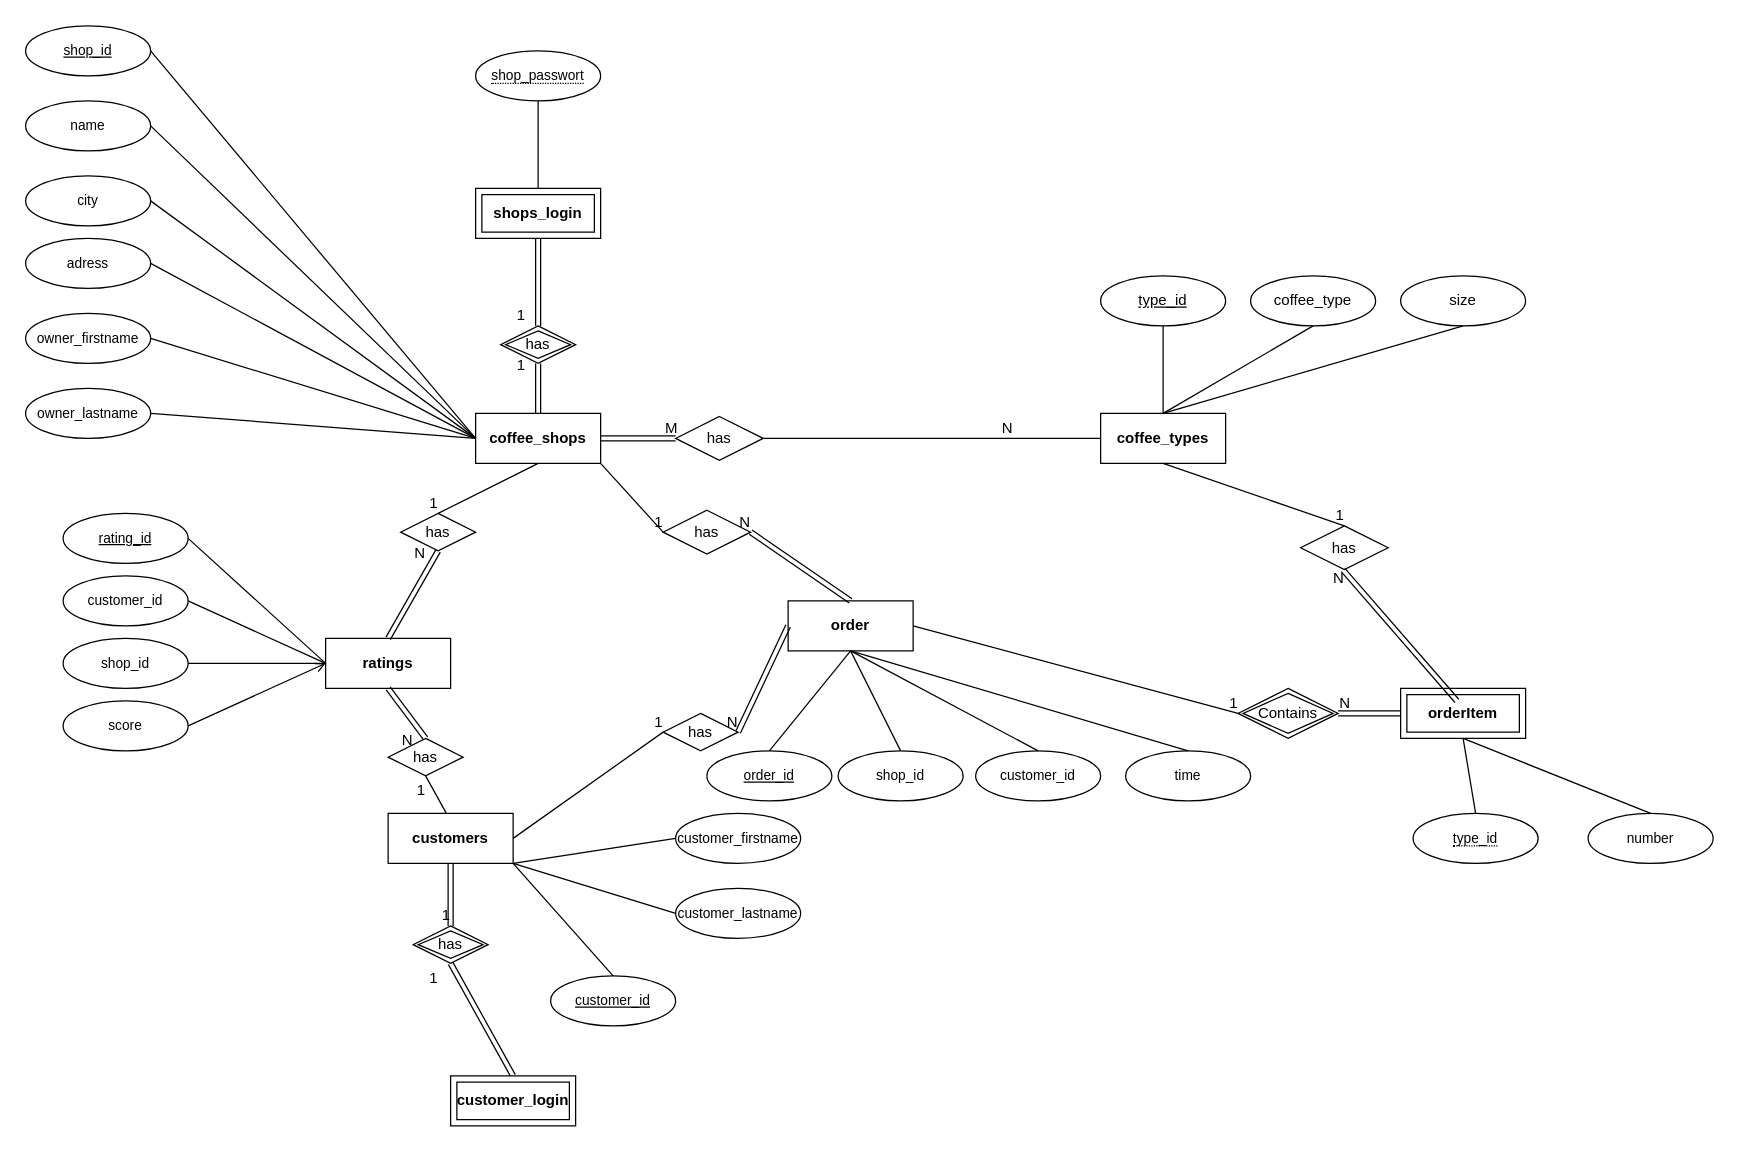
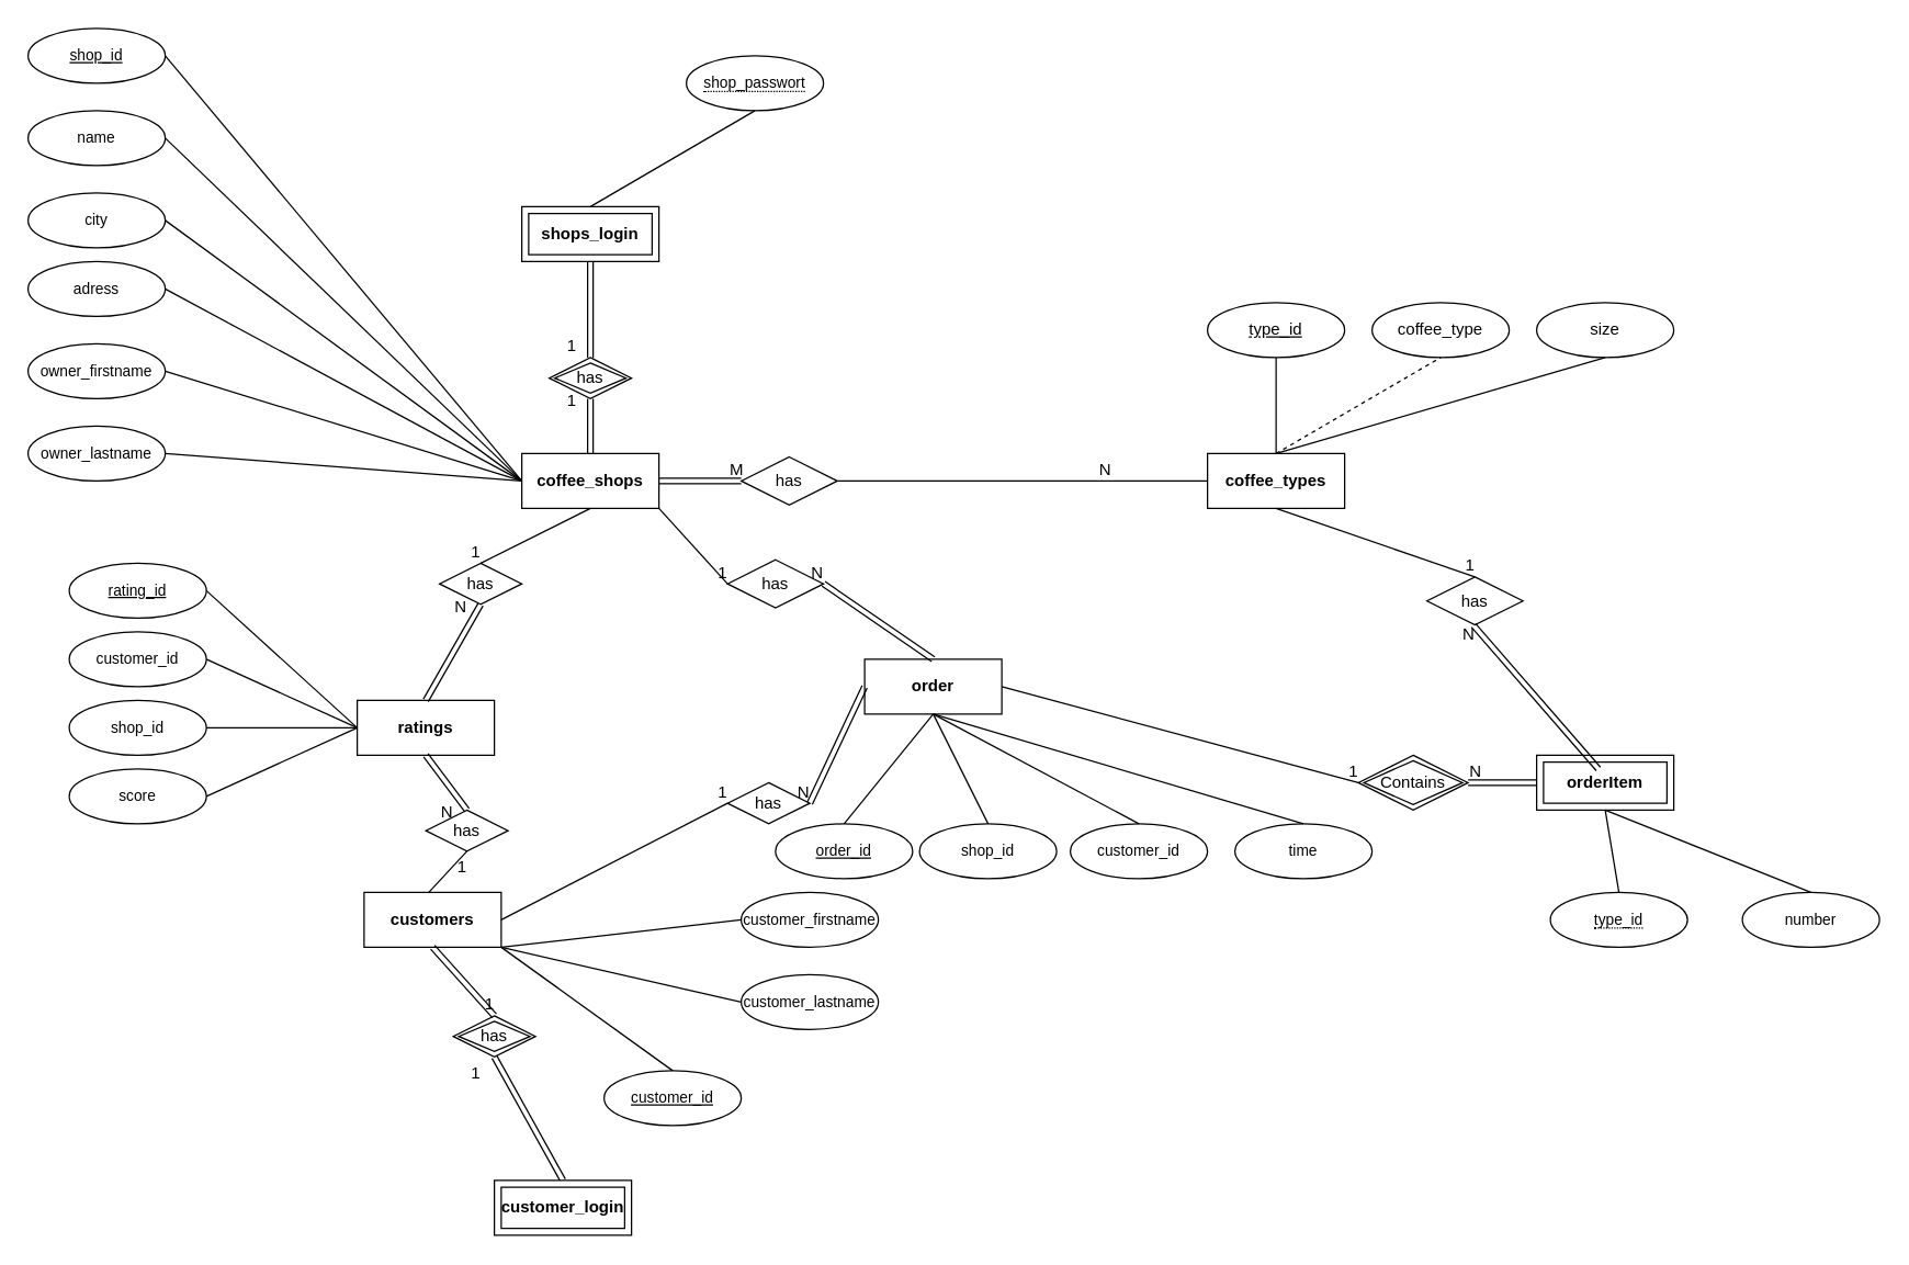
- <mxCell id="79" value="&lt;span style=&quot;border-bottom: 1px dotted&quot;&gt;shop_passwort&lt;/span&gt;" style="ellipse;whiteSpace=wrap;html=1;align=center;fontSize=11;" vertex="1" parent="1"><mxGeometry x="380" y="40" width="100" height="40" as="geometry" /></mxCell>
+ <mxCell id="79" value="&lt;span style=&quot;border-bottom: 1px dotted&quot;&gt;shop_passwort&lt;/span&gt;" style="ellipse;whiteSpace=wrap;html=1;align=center;fontSize=11;" vertex="1" parent="1"><mxGeometry x="500" y="40" width="100" height="40" as="geometry" /></mxCell>
- <mxCell id="59" value="" style="endArrow=none;html=1;rounded=0;entryX=0.5;entryY=1;entryDx=0;entryDy=0;exitX=0.5;exitY=0;exitDx=0;exitDy=0;" edge="1" parent="1" source="3" target="56"><mxGeometry relative="1" as="geometry"><mxPoint x="750" y="340" as="sourcePoint" /><mxPoint x="710" y="270" as="targetPoint" /></mxGeometry></mxCell>
+ <mxCell id="59" value="" style="endArrow=none;html=1;rounded=0;entryX=0.5;entryY=1;entryDx=0;entryDy=0;exitX=0.5;exitY=0;exitDx=0;exitDy=0;dashed=1;" edge="1" parent="1" source="3" target="56"><mxGeometry relative="1" as="geometry"><mxPoint x="750" y="340" as="sourcePoint" /><mxPoint x="710" y="270" as="targetPoint" /></mxGeometry></mxCell>
- <mxCell id="88" value="" style="endArrow=open;html=1;rounded=0;fontSize=11;exitX=1;exitY=0.5;exitDx=0;exitDy=0;entryX=0;entryY=0.5;entryDx=0;entryDy=0;" edge="1" parent="1" source="84" target="4"><mxGeometry relative="1" as="geometry"><mxPoint x="280" y="380" as="sourcePoint" /><mxPoint x="440" y="380" as="targetPoint" /></mxGeometry></mxCell>
+ <mxCell id="88" value="" style="endArrow=none;html=1;rounded=0;fontSize=11;exitX=1;exitY=0.5;exitDx=0;exitDy=0;entryX=0;entryY=0.5;entryDx=0;entryDy=0;" edge="1" parent="1" source="84" target="4"><mxGeometry relative="1" as="geometry"><mxPoint x="280" y="380" as="sourcePoint" /><mxPoint x="440" y="380" as="targetPoint" /></mxGeometry></mxCell>
- <mxCell id="5" value="&lt;span style=&quot;font-weight: 700;&quot;&gt;customers&lt;/span&gt;" style="whiteSpace=wrap;html=1;align=center;" parent="1" vertex="1"><mxGeometry x="310" y="650" width="100" height="40" as="geometry" /></mxCell>
+ <mxCell id="5" value="&lt;span style=&quot;font-weight: 700;&quot;&gt;customers&lt;/span&gt;" style="whiteSpace=wrap;html=1;align=center;" parent="1" vertex="1"><mxGeometry x="265" y="650" width="100" height="40" as="geometry" /></mxCell>
